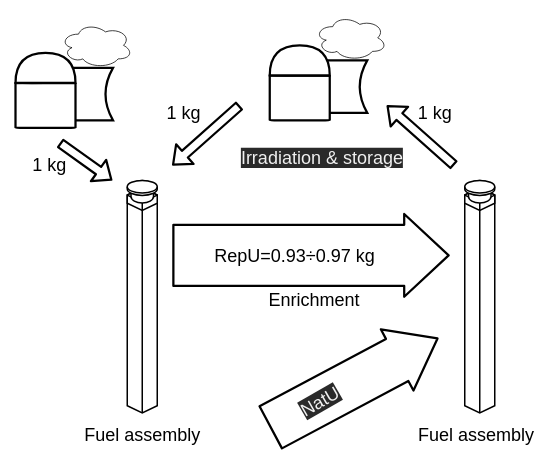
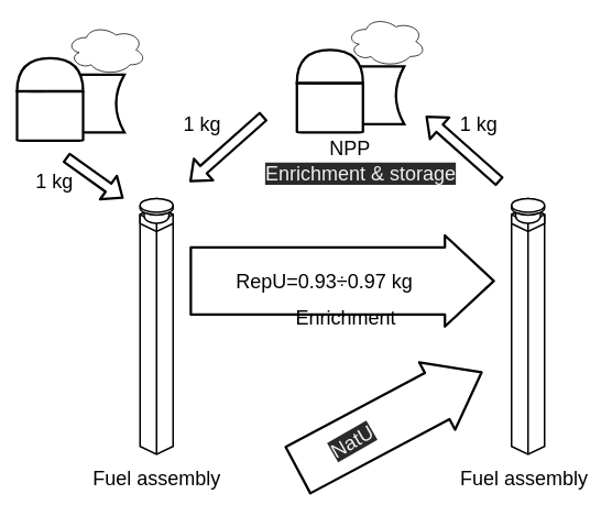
+ <mxCell id="24" value="&lt;span style=&quot;font-size: 24px&quot;&gt;NPP&lt;/span&gt;" style="text;html=1;align=center;verticalAlign=middle;resizable=0;points=[];autosize=1;strokeColor=none;fillColor=none;" vertex="1" parent="1"><mxGeometry x="393" y="170" width="60" height="20" as="geometry" /></mxCell>
- <mxCell id="31" value="&lt;span style=&quot;color: rgb(240, 240, 240); font-family: helvetica; font-size: 24px; font-style: normal; font-weight: 400; letter-spacing: normal; text-align: center; text-indent: 0px; text-transform: none; word-spacing: 0px; background-color: rgb(42, 42, 42); display: inline; float: none;&quot;&gt;Irradiation &amp;amp; storage&lt;/span&gt;" style="text;whiteSpace=wrap;html=1;" vertex="1" parent="1"><mxGeometry x="319" y="190" width="240" height="30" as="geometry" /></mxCell>
+ <mxCell id="31" value="&lt;span style=&quot;color: rgb(240, 240, 240); font-family: helvetica; font-size: 24px; font-style: normal; font-weight: 400; letter-spacing: normal; text-align: center; text-indent: 0px; text-transform: none; word-spacing: 0px; background-color: rgb(42, 42, 42); display: inline; float: none;&quot;&gt;Enrichment &amp;amp; storage&lt;/span&gt;" style="text;whiteSpace=wrap;html=1;" vertex="1" parent="1"><mxGeometry x="319" y="190" width="240" height="30" as="geometry" /></mxCell>
- <mxCell id="29" value="&lt;span style=&quot;font-size: 24px&quot;&gt;Enrichment&lt;/span&gt;" style="text;html=1;align=center;verticalAlign=middle;resizable=0;points=[];autosize=1;strokeColor=none;fillColor=none;" vertex="1" parent="1"><mxGeometry x="348" y="390" width="140" height="20" as="geometry" /></mxCell>
+ <mxCell id="29" value="&lt;span style=&quot;font-size: 24px&quot;&gt;Enrichment&lt;/span&gt;" style="text;html=1;align=center;verticalAlign=middle;resizable=0;points=[];autosize=1;strokeColor=none;fillColor=none;" vertex="1" parent="1"><mxGeometry x="348" y="375" width="140" height="20" as="geometry" /></mxCell>
